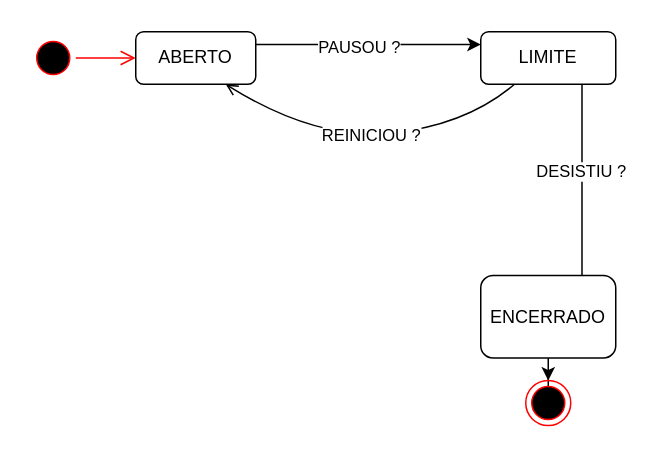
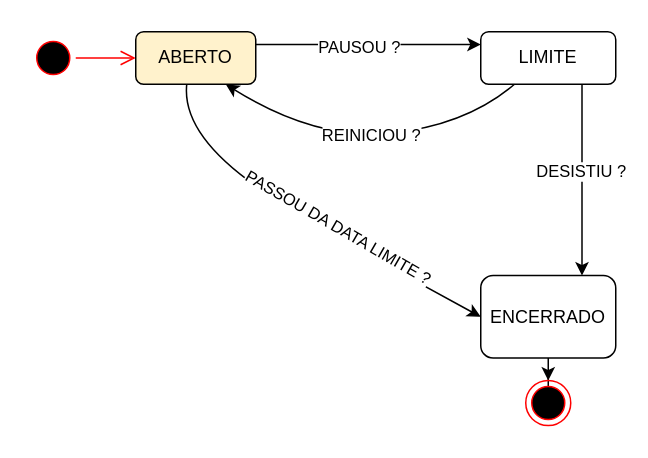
- <mxCell id="4" value="ABERTO" style="rounded=1;whiteSpace=wrap;html=1;" vertex="1" parent="1"><mxGeometry x="90" y="20.5" width="80" height="35" as="geometry" /></mxCell>
+ <mxCell id="4" value="ABERTO" style="rounded=1;whiteSpace=wrap;html=1;fillColor=#fff2cc;" vertex="1" parent="1"><mxGeometry x="90" y="20.5" width="80" height="35" as="geometry" /></mxCell>
- <mxCell id="10" value="" style="curved=1;endArrow=open;html=1;rounded=0;exitX=0.25;exitY=1;exitDx=0;exitDy=0;entryX=0.75;entryY=1;entryDx=0;entryDy=0;" edge="1" parent="1" source="5" target="4"><mxGeometry width="50" height="50" relative="1" as="geometry"><mxPoint x="170" y="153" as="sourcePoint" /><mxPoint x="220" y="103" as="targetPoint" /><Array as="points"><mxPoint x="310" y="83" /><mxPoint x="210" y="93" /></Array></mxGeometry></mxCell>
+ <mxCell id="10" value="" style="curved=1;endArrow=classic;html=1;rounded=0;exitX=0.25;exitY=1;exitDx=0;exitDy=0;entryX=0.75;entryY=1;entryDx=0;entryDy=0;" edge="1" parent="1" source="5" target="4"><mxGeometry width="50" height="50" relative="1" as="geometry"><mxPoint x="170" y="153" as="sourcePoint" /><mxPoint x="220" y="103" as="targetPoint" /><Array as="points"><mxPoint x="310" y="83" /><mxPoint x="210" y="93" /></Array></mxGeometry></mxCell>
+ <mxCell id="14" value="" style="curved=1;endArrow=classic;html=1;rounded=0;exitX=0.425;exitY=0.998;exitDx=0;exitDy=0;entryX=0;entryY=0.5;entryDx=0;entryDy=0;exitPerimeter=0;" edge="1" parent="1" source="4" target="7"><mxGeometry width="50" height="50" relative="1" as="geometry"><mxPoint x="131.25" y="55.5" as="sourcePoint" /><mxPoint x="-61.25" y="55.5" as="targetPoint" /><Array as="points"><mxPoint x="120" y="93" /><mxPoint x="250" y="173" /></Array></mxGeometry></mxCell>
+ <mxCell id="15" value="PASSOU DA DATA LIMITE ?" style="edgeLabel;html=1;align=center;verticalAlign=middle;resizable=0;points=[];rotation=30;" vertex="1" connectable="0" parent="14"><mxGeometry x="-0.008" relative="1" as="geometry"><mxPoint x="23" y="7" as="offset" /></mxGeometry></mxCell>
- <mxCell id="12" value="" style="curved=1;endArrow=none;html=1;rounded=0;entryX=0.75;entryY=0;entryDx=0;entryDy=0;exitX=0.75;exitY=1;exitDx=0;exitDy=0;" edge="1" parent="1" source="5" target="7"><mxGeometry width="50" height="50" relative="1" as="geometry"><mxPoint x="320" y="103" as="sourcePoint" /><mxPoint x="470" y="103" as="targetPoint" /><Array as="points" /></mxGeometry></mxCell>
+ <mxCell id="12" value="" style="curved=1;endArrow=classic;html=1;rounded=0;entryX=0.75;entryY=0;entryDx=0;entryDy=0;exitX=0.75;exitY=1;exitDx=0;exitDy=0;" edge="1" parent="1" source="5" target="7"><mxGeometry width="50" height="50" relative="1" as="geometry"><mxPoint x="320" y="103" as="sourcePoint" /><mxPoint x="470" y="103" as="targetPoint" /><Array as="points" /></mxGeometry></mxCell>
